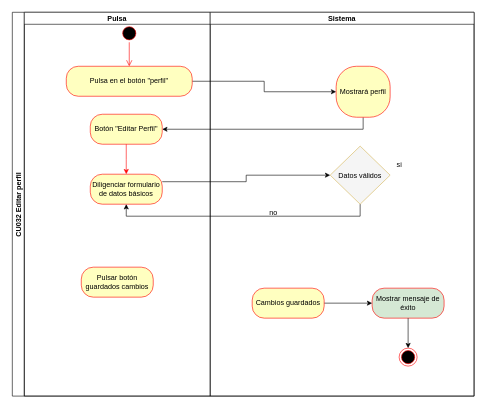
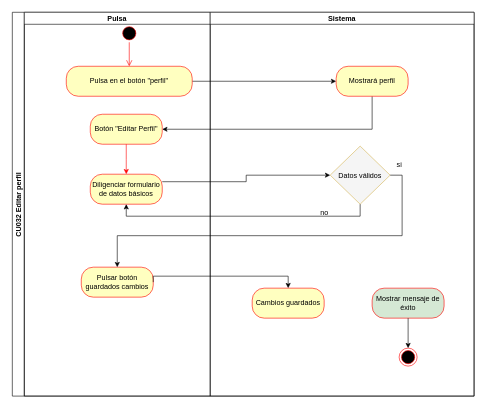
- <mxCell id="19" value="Mostrará perfil" style="rounded=1;whiteSpace=wrap;html=1;arcSize=40;fontColor=#000000;fillColor=#ffffc0;strokeColor=#ff0000;" vertex="1" parent="16"><mxGeometry x="210" y="90" width="90" height="85" as="geometry" /></mxCell>
+ <mxCell id="19" value="Mostrará perfil" style="rounded=1;whiteSpace=wrap;html=1;arcSize=40;fontColor=#000000;fillColor=#ffffc0;strokeColor=#ff0000;" vertex="1" parent="16"><mxGeometry x="210" y="90" width="120" height="50" as="geometry" /></mxCell>
- <mxCell id="24" value="no" style="text;html=1;align=center;verticalAlign=middle;resizable=0;points=[];autosize=1;strokeColor=none;fillColor=none;" vertex="1" parent="16"><mxGeometry x="85" y="320" width="40" height="30" as="geometry" /></mxCell>
+ <mxCell id="24" value="no" style="text;html=1;align=center;verticalAlign=middle;resizable=0;points=[];autosize=1;strokeColor=none;fillColor=none;" vertex="1" parent="16"><mxGeometry x="170" y="320" width="40" height="30" as="geometry" /></mxCell>
+ <mxCell id="14" style="edgeStyle=orthogonalEdgeStyle;rounded=0;orthogonalLoop=1;jettySize=auto;html=1;exitX=1;exitY=0.5;exitDx=0;exitDy=0;entryX=0.5;entryY=0;entryDx=0;entryDy=0;" edge="1" parent="2" source="20" target="11"><mxGeometry relative="1" as="geometry" /></mxCell>
+ <mxCell id="15" style="edgeStyle=orthogonalEdgeStyle;rounded=0;orthogonalLoop=1;jettySize=auto;html=1;exitX=1;exitY=0.5;exitDx=0;exitDy=0;entryX=0.5;entryY=0;entryDx=0;entryDy=0;" edge="1" parent="2" source="11" target="26"><mxGeometry relative="1" as="geometry"><mxPoint x="370.0" y="438.43" as="targetPoint" /><Array as="points"><mxPoint x="235" y="440" /><mxPoint x="460" y="440" /></Array></mxGeometry></mxCell>
- <mxCell id="25" style="edgeStyle=orthogonalEdgeStyle;rounded=0;orthogonalLoop=1;jettySize=auto;html=1;exitX=1;exitY=0.5;exitDx=0;exitDy=0;entryX=0;entryY=0.5;entryDx=0;entryDy=0;" edge="1" parent="16" source="26" target="22"><mxGeometry relative="1" as="geometry" /></mxCell>
